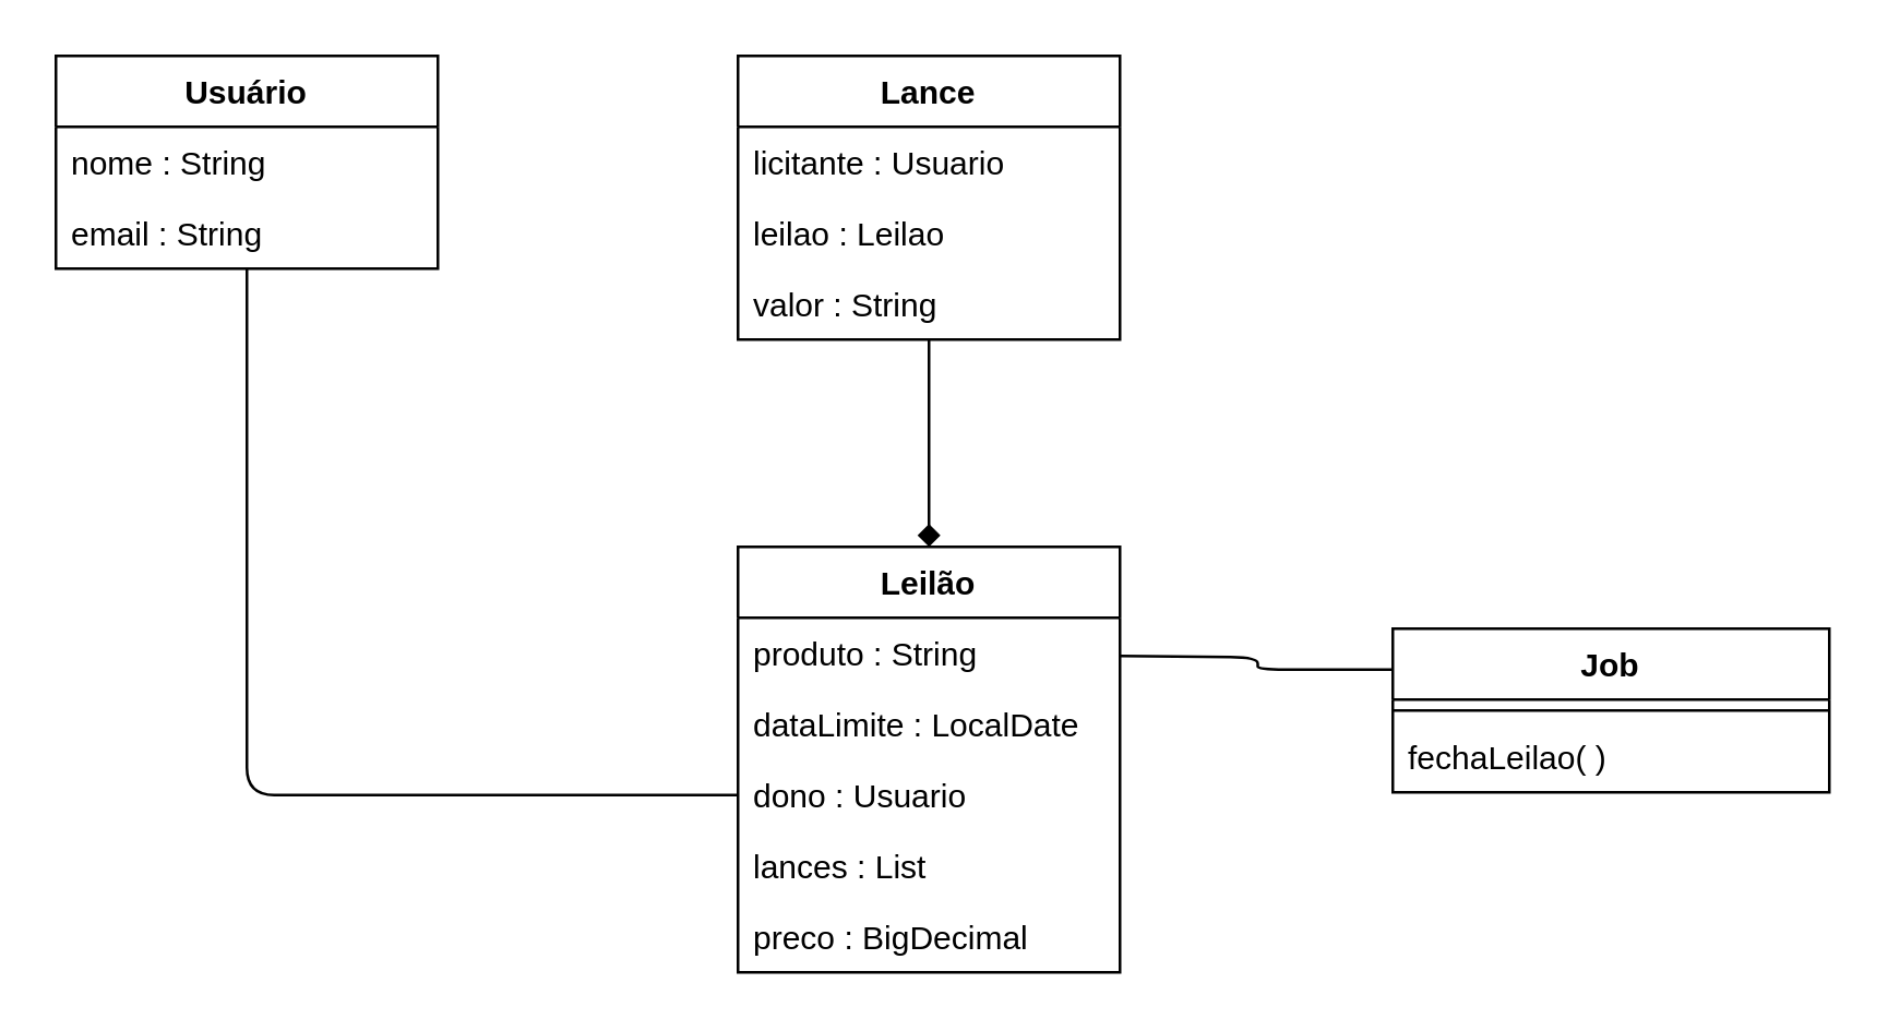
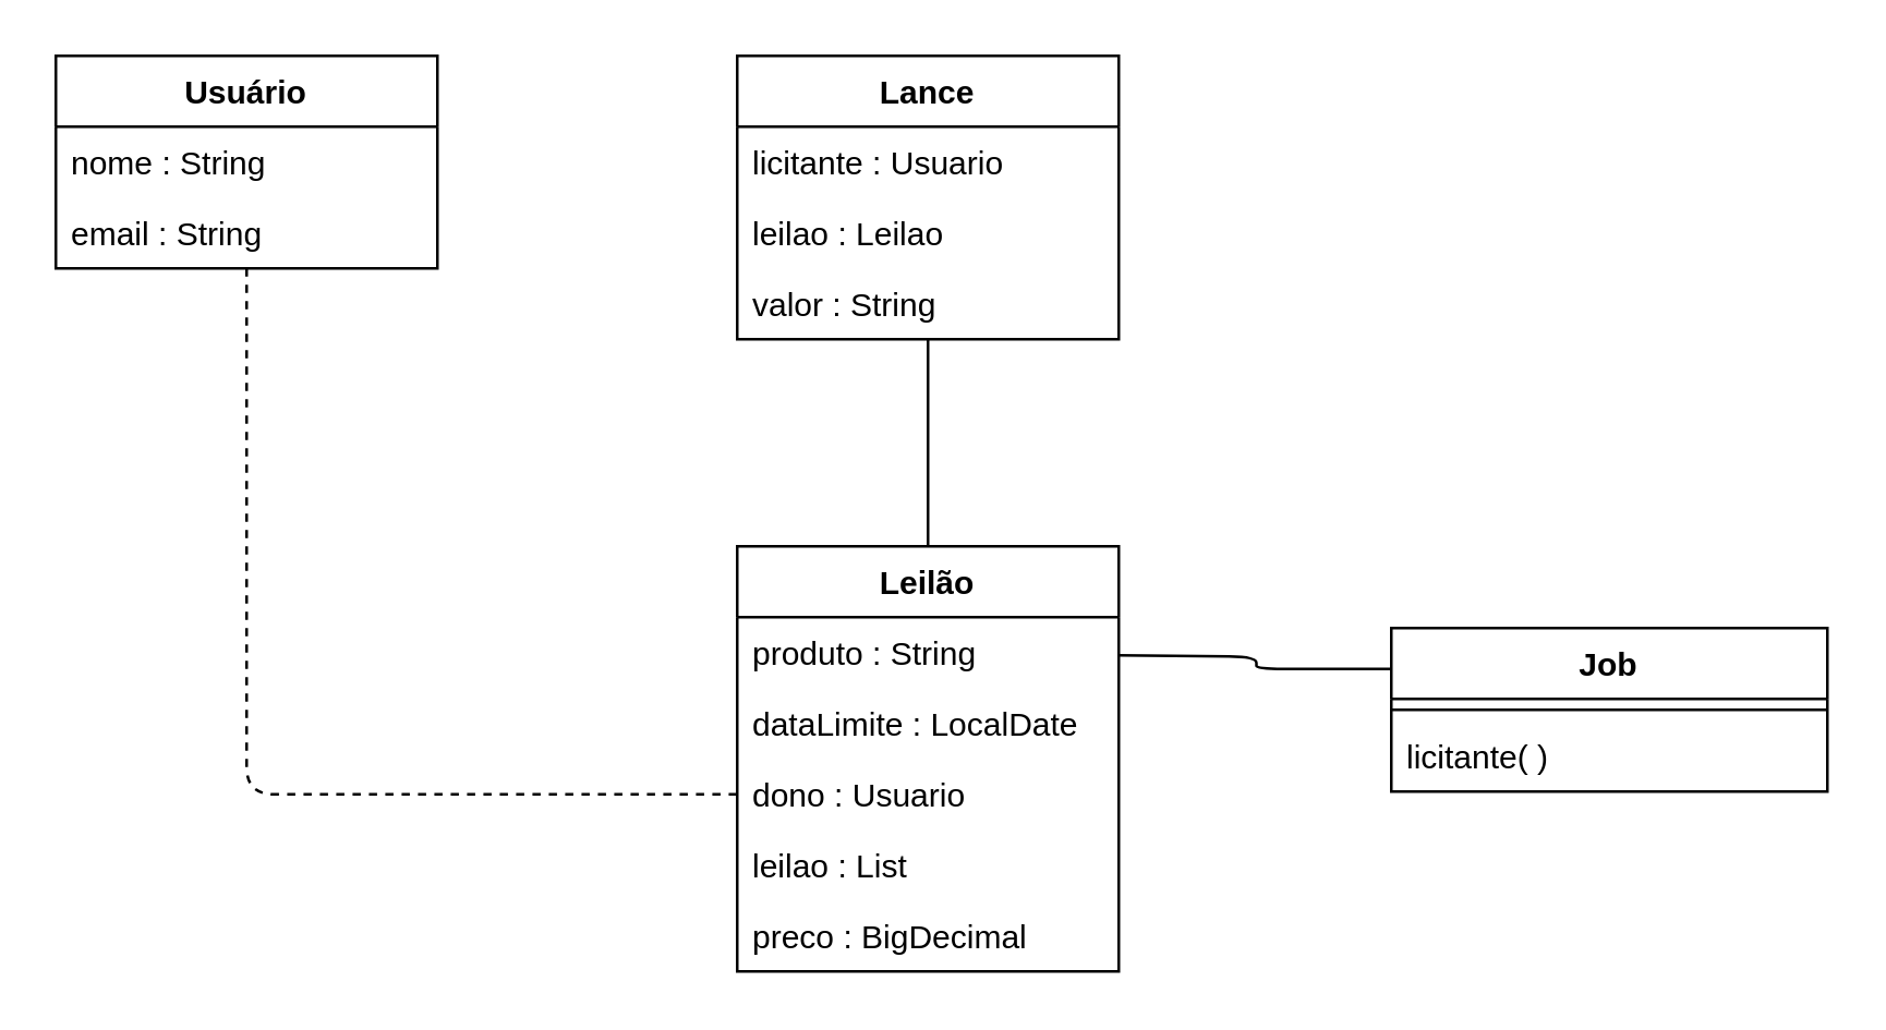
- <mxCell id="16" value="" style="endArrow=diamond;html=1;edgeStyle=orthogonalEdgeStyle;entryX=0.5;entryY=0;entryDx=0;entryDy=0;" edge="1" parent="1" source="11" target="2"><mxGeometry relative="1" as="geometry"><mxPoint x="240" y="240" as="sourcePoint" /><mxPoint x="400" y="240" as="targetPoint" /></mxGeometry></mxCell>
+ <mxCell id="16" value="" style="endArrow=none;html=1;edgeStyle=orthogonalEdgeStyle;entryX=0.5;entryY=0;entryDx=0;entryDy=0;" edge="1" parent="1" source="11" target="2"><mxGeometry relative="1" as="geometry"><mxPoint x="240" y="240" as="sourcePoint" /><mxPoint x="400" y="240" as="targetPoint" /></mxGeometry></mxCell>
- <mxCell id="19" value="fechaLeilao( )" style="text;strokeColor=none;fillColor=none;align=left;verticalAlign=top;spacingLeft=4;spacingRight=4;overflow=hidden;rotatable=0;points=[[0,0.5],[1,0.5]];portConstraint=eastwest;" vertex="1" parent="17"><mxGeometry y="34" width="160" height="26" as="geometry" /></mxCell>
+ <mxCell id="19" value="licitante( )" style="text;strokeColor=none;fillColor=none;align=left;verticalAlign=top;spacingLeft=4;spacingRight=4;overflow=hidden;rotatable=0;points=[[0,0.5],[1,0.5]];portConstraint=eastwest;" vertex="1" parent="17"><mxGeometry y="34" width="160" height="26" as="geometry" /></mxCell>
- <mxCell id="15" value="" style="endArrow=none;html=1;edgeStyle=orthogonalEdgeStyle;" edge="1" parent="1" source="8" target="5"><mxGeometry relative="1" as="geometry"><mxPoint x="80" y="240" as="sourcePoint" /><mxPoint x="240" y="240" as="targetPoint" /></mxGeometry></mxCell>
+ <mxCell id="15" value="" style="endArrow=none;html=1;edgeStyle=orthogonalEdgeStyle;dashed=1;" edge="1" parent="1" source="8" target="5"><mxGeometry relative="1" as="geometry"><mxPoint x="80" y="240" as="sourcePoint" /><mxPoint x="240" y="240" as="targetPoint" /></mxGeometry></mxCell>
- <mxCell id="6" value="lances : List" style="text;strokeColor=none;fillColor=none;align=left;verticalAlign=top;spacingLeft=4;spacingRight=4;overflow=hidden;rotatable=0;points=[[0,0.5],[1,0.5]];portConstraint=eastwest;" vertex="1" parent="2"><mxGeometry y="104" width="140" height="26" as="geometry" /></mxCell>
+ <mxCell id="6" value="leilao : List" style="text;strokeColor=none;fillColor=none;align=left;verticalAlign=top;spacingLeft=4;spacingRight=4;overflow=hidden;rotatable=0;points=[[0,0.5],[1,0.5]];portConstraint=eastwest;" vertex="1" parent="2"><mxGeometry y="104" width="140" height="26" as="geometry" /></mxCell>
